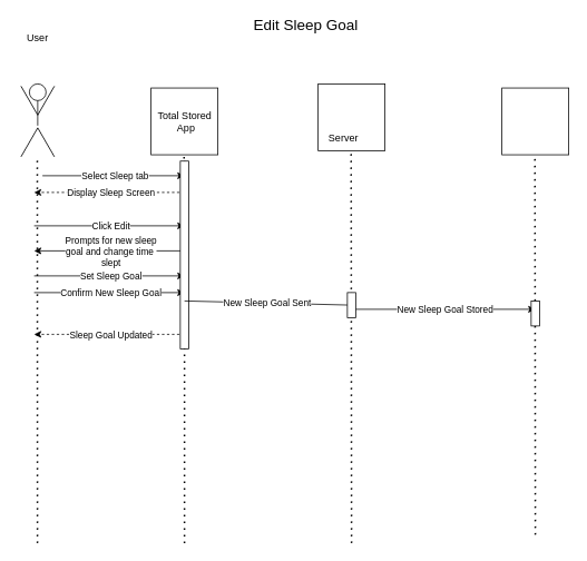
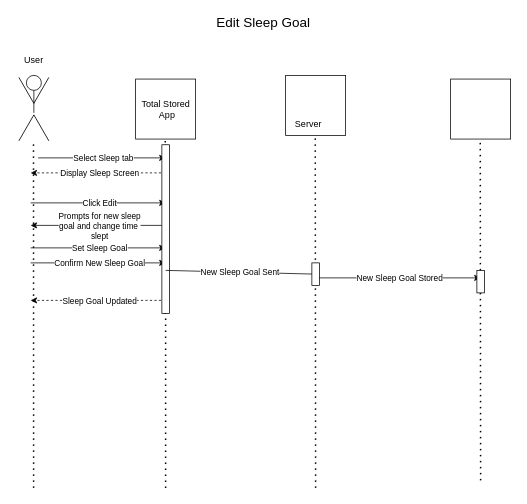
- <mxCell id="25" value="&lt;font style=&quot;font-size: 18px&quot;&gt;Edit Sleep Goal&lt;/font&gt;" style="text;html=1;resizable=0;autosize=1;align=center;verticalAlign=middle;points=[];fillColor=none;strokeColor=none;rounded=0;" vertex="1" parent="1"><mxGeometry x="295" y="20" width="140" height="20" as="geometry" /></mxCell>
+ <mxCell id="25" value="&lt;font style=&quot;font-size: 18px&quot;&gt;Edit Sleep Goal&lt;/font&gt;" style="text;html=1;resizable=0;autosize=1;align=center;verticalAlign=middle;points=[];fillColor=none;strokeColor=none;rounded=0;" vertex="1" parent="1"><mxGeometry x="280" y="20" width="140" height="20" as="geometry" /></mxCell>
- <mxCell id="18" value="User" style="text;html=1;resizable=0;autosize=1;align=center;verticalAlign=middle;points=[];fillColor=none;strokeColor=none;rounded=0;" vertex="1" parent="1"><mxGeometry x="24.33" y="35" width="40" height="20" as="geometry" /></mxCell>
+ <mxCell id="18" value="User" style="text;html=1;resizable=0;autosize=1;align=center;verticalAlign=middle;points=[];fillColor=none;strokeColor=none;rounded=0;" vertex="1" parent="1"><mxGeometry x="24.33" y="70" width="40" height="20" as="geometry" /></mxCell>
